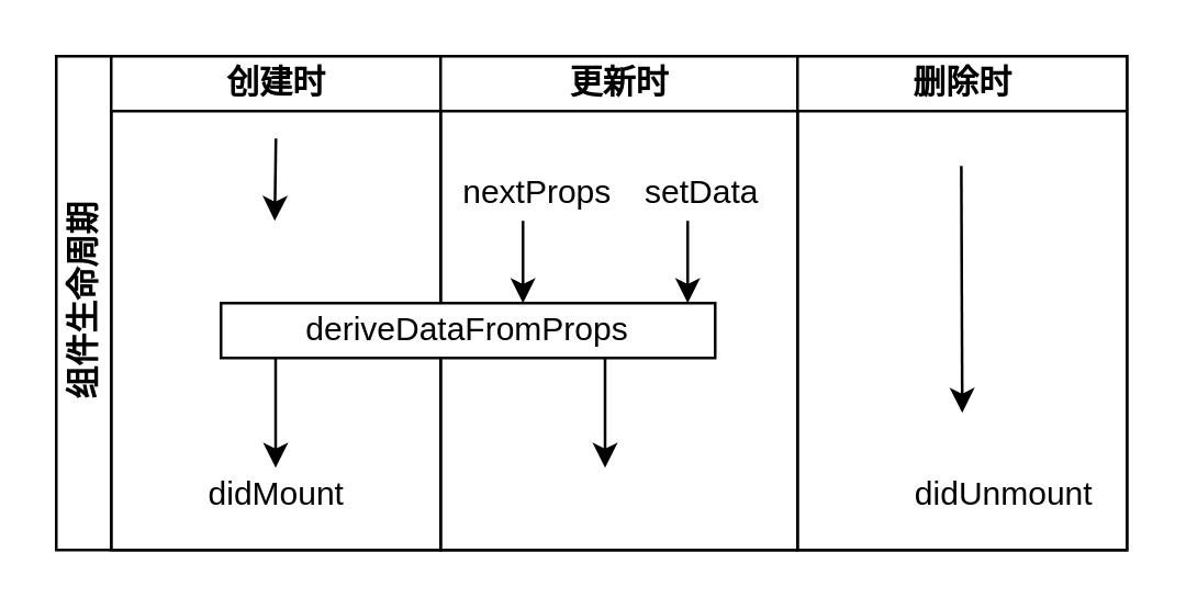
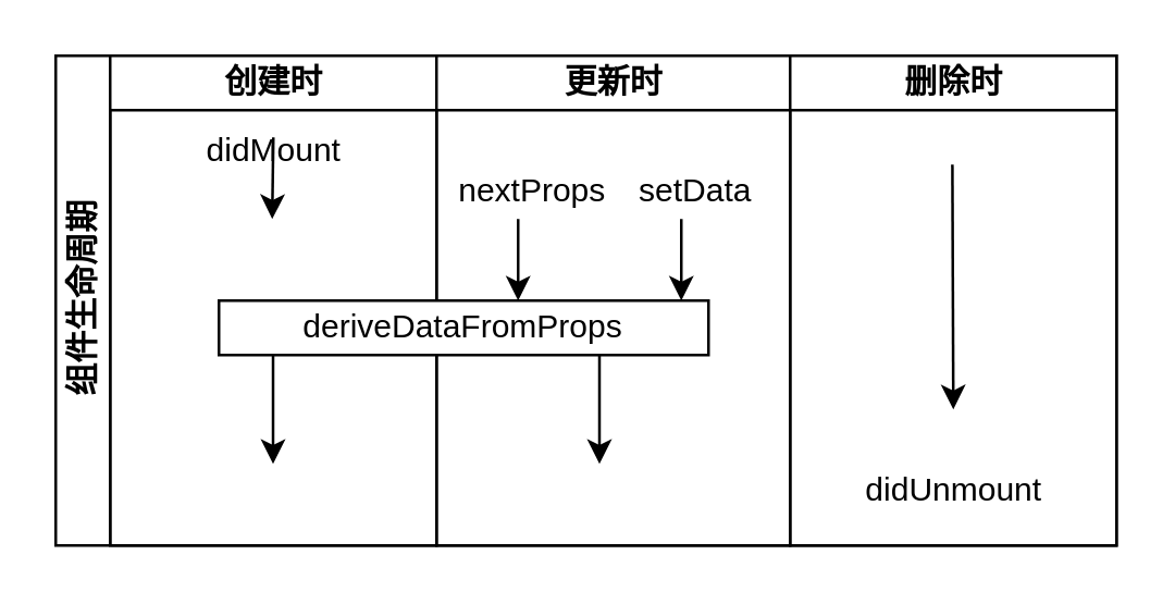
- <mxCell id="6" value="didMount" style="text;html=1;align=center;verticalAlign=middle;resizable=0;points=[];autosize=1;" vertex="1" parent="3"><mxGeometry x="30" y="150" width="60" height="20" as="geometry" /></mxCell>
+ <mxCell id="6" value="didMount" style="text;html=1;align=center;verticalAlign=middle;resizable=0;points=[];autosize=1;" vertex="1" parent="3"><mxGeometry x="30" y="25" width="60" height="20" as="geometry" /></mxCell>
- <mxCell id="16" value="didUnmount" style="text;html=1;align=center;verticalAlign=middle;resizable=0;points=[];autosize=1;" vertex="1" parent="14"><mxGeometry x="35" y="150" width="80" height="20" as="geometry" /></mxCell>
+ <mxCell id="16" value="didUnmount" style="text;html=1;align=center;verticalAlign=middle;resizable=0;points=[];autosize=1;" vertex="1" parent="14"><mxGeometry x="20" y="150" width="80" height="20" as="geometry" /></mxCell>
